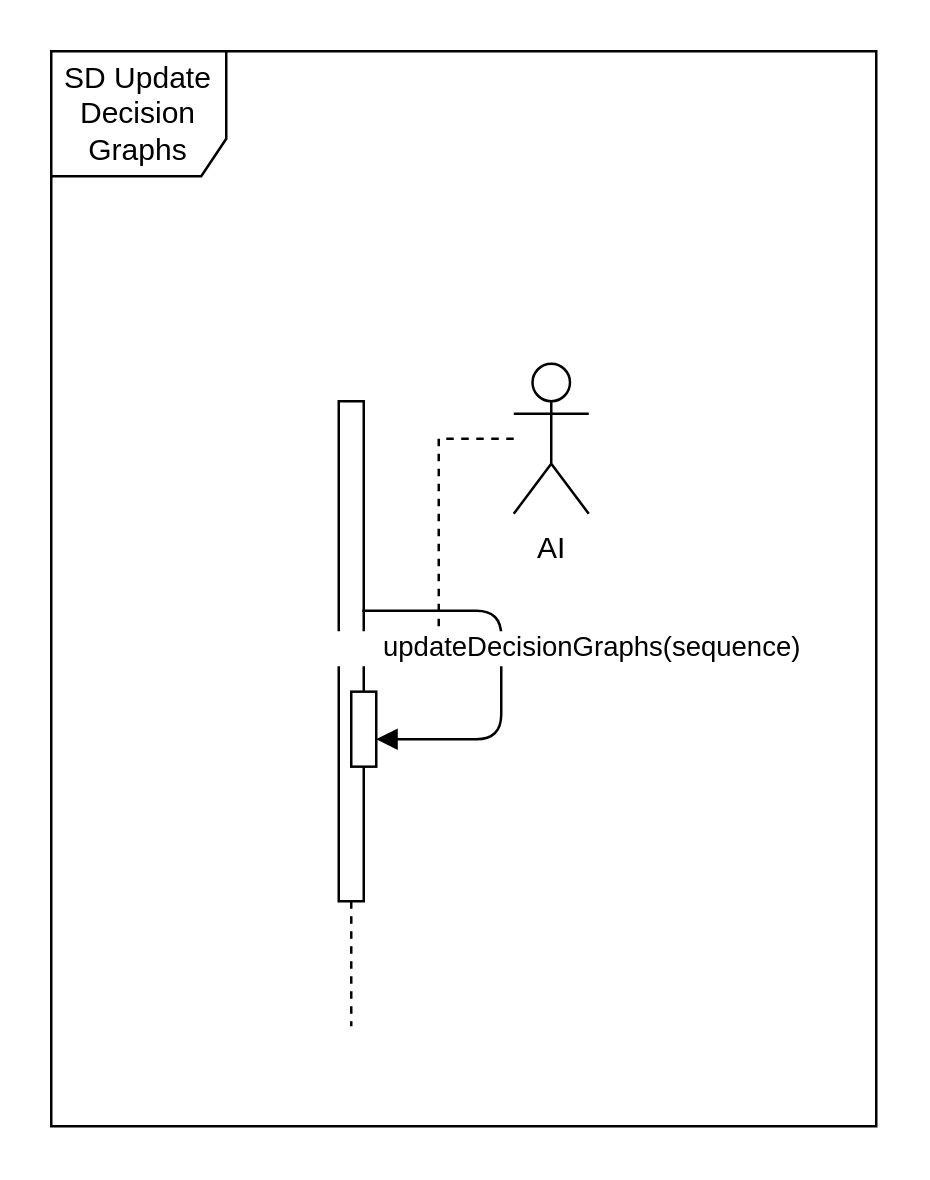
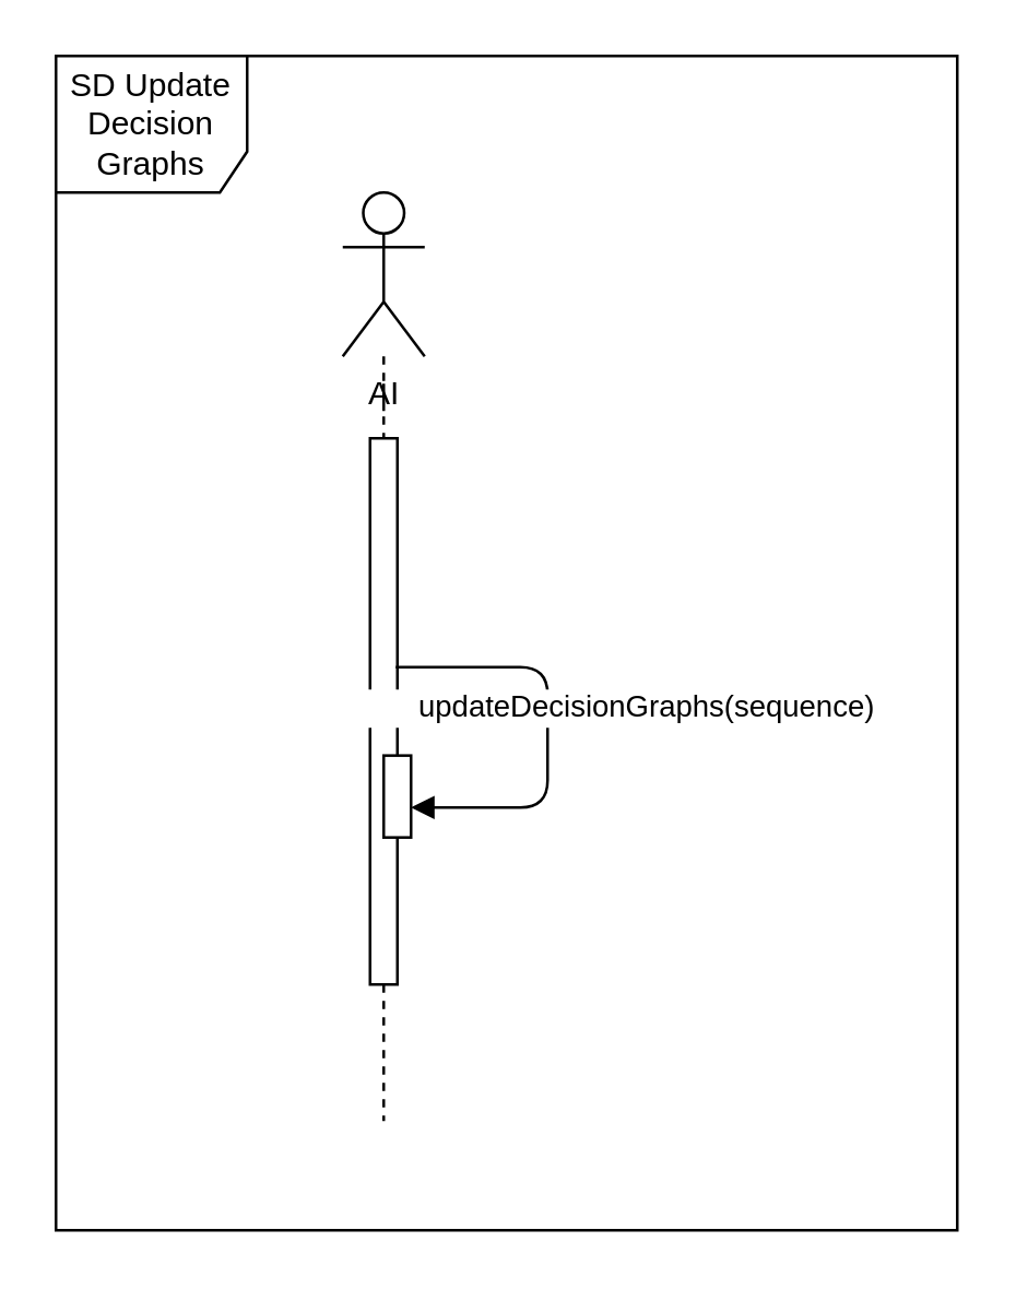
- <mxCell id="4" value="AI" style="shape=umlActor;verticalLabelPosition=bottom;verticalAlign=top;html=1;outlineConnect=0;" vertex="1" parent="1"><mxGeometry x="205" y="145" width="30" height="60" as="geometry" /></mxCell>
+ <mxCell id="4" value="AI" style="shape=umlActor;verticalLabelPosition=bottom;verticalAlign=top;html=1;outlineConnect=0;" vertex="1" parent="1"><mxGeometry x="125" y="70" width="30" height="60" as="geometry" /></mxCell>
